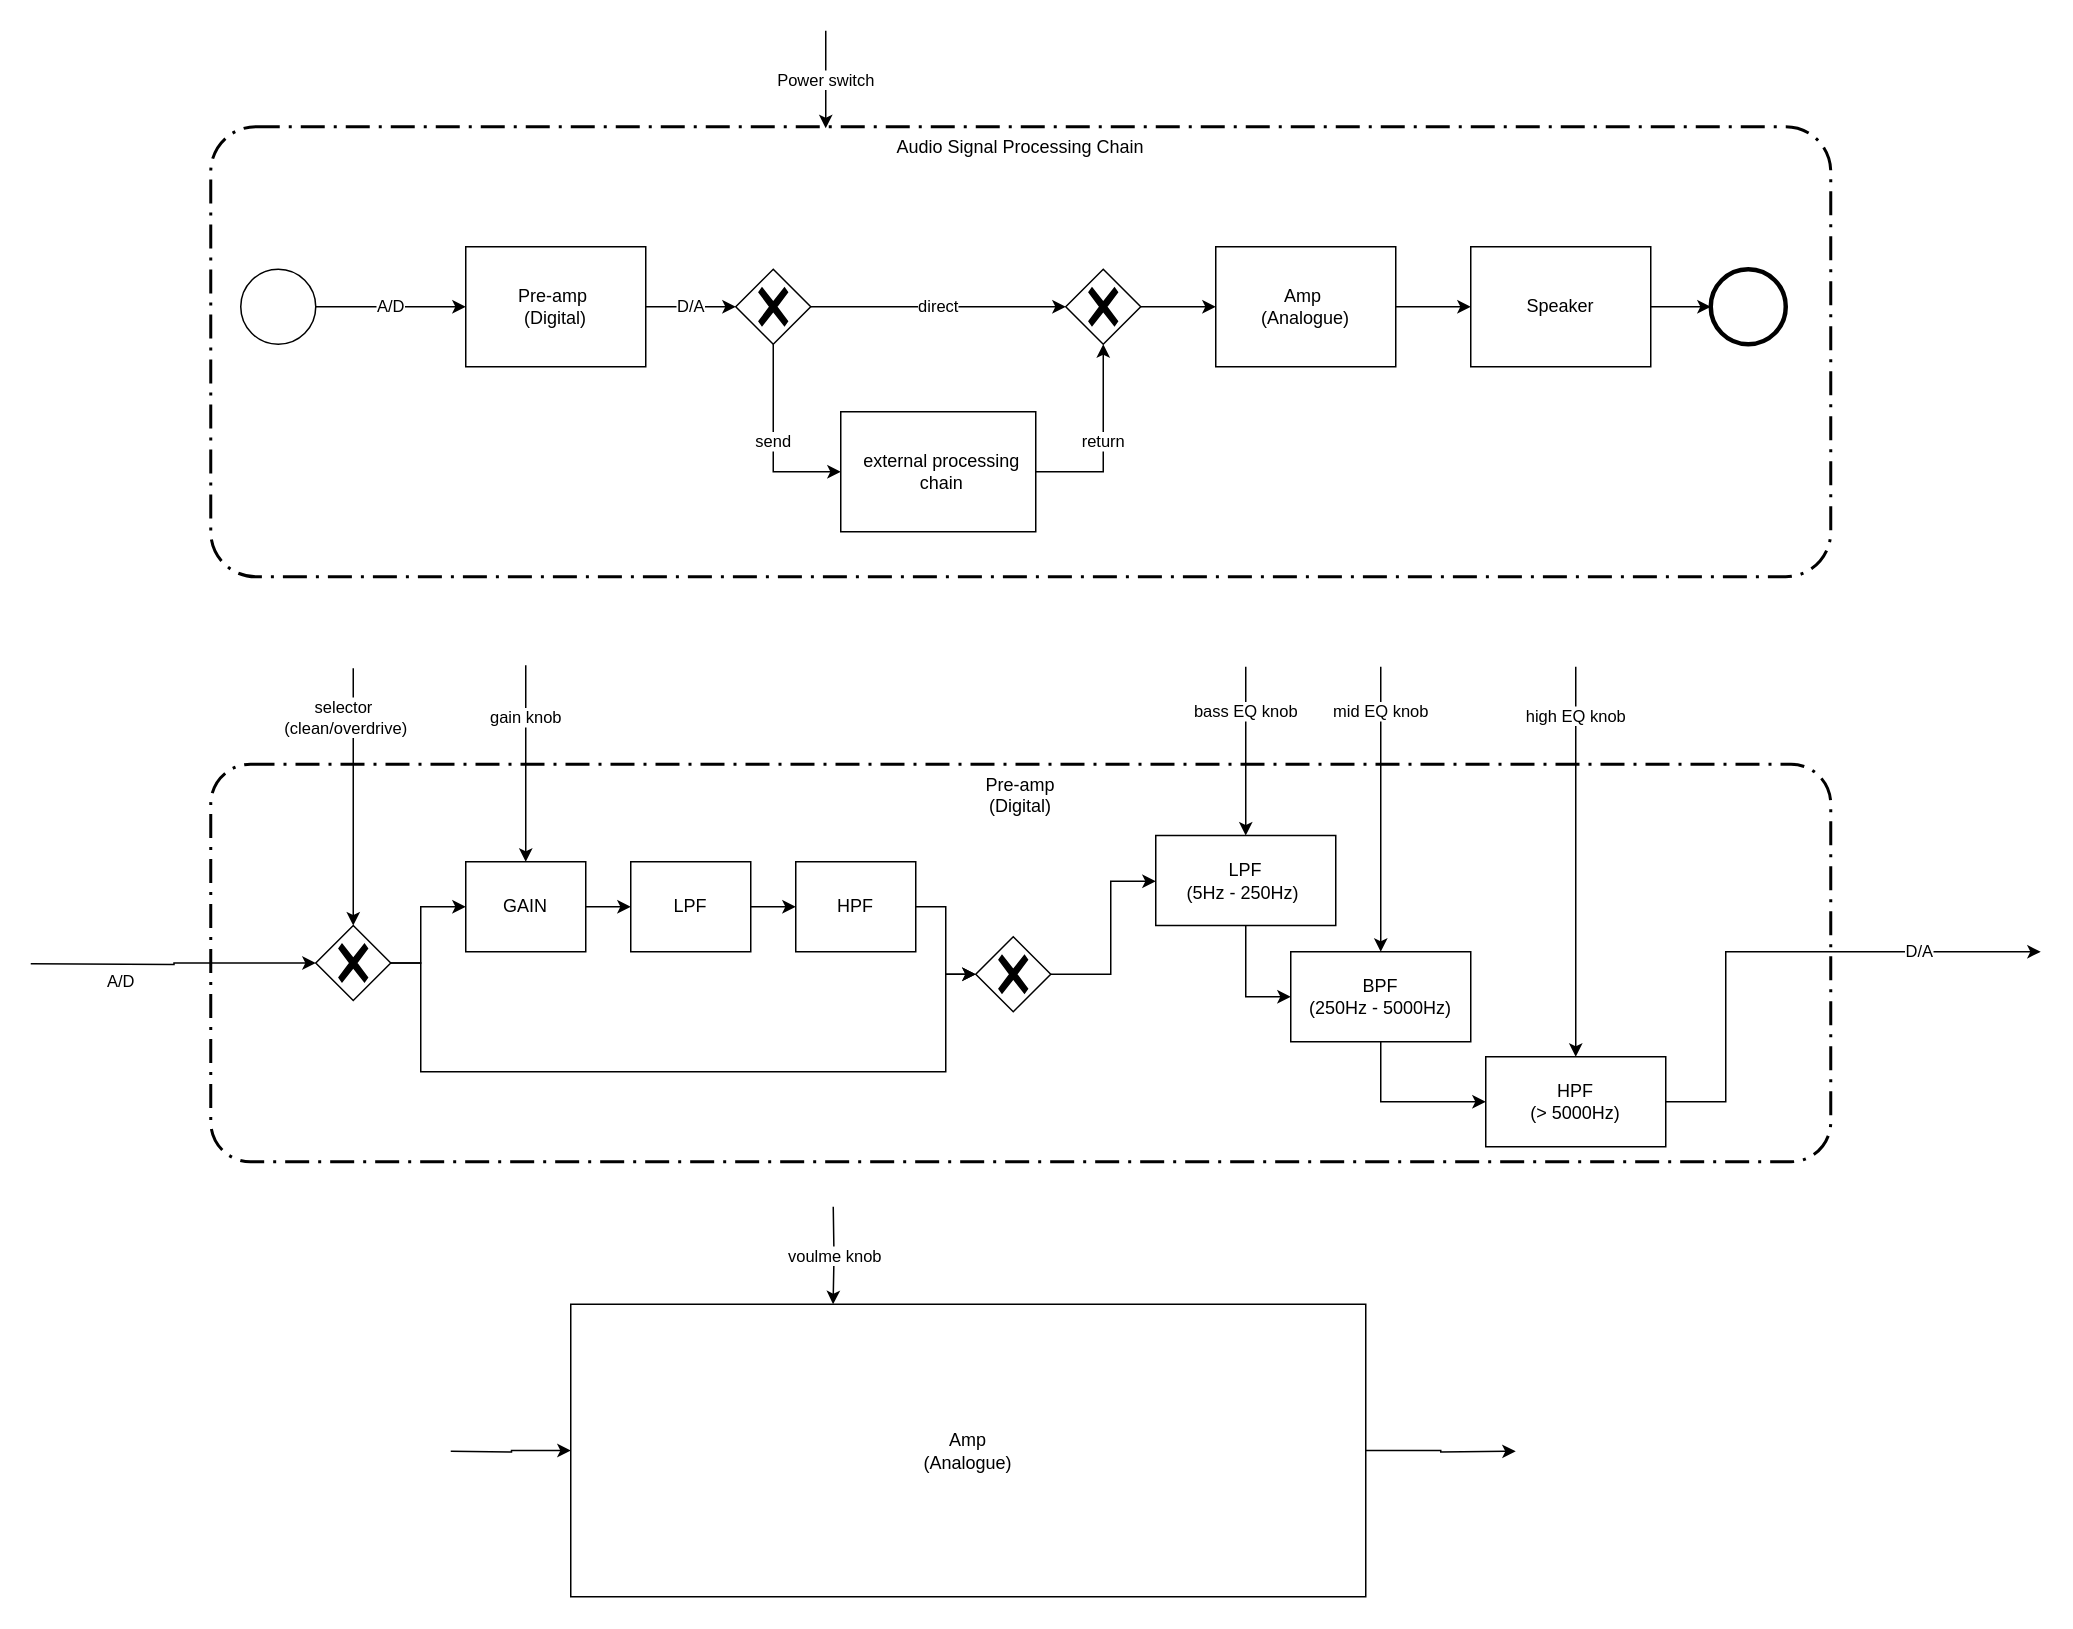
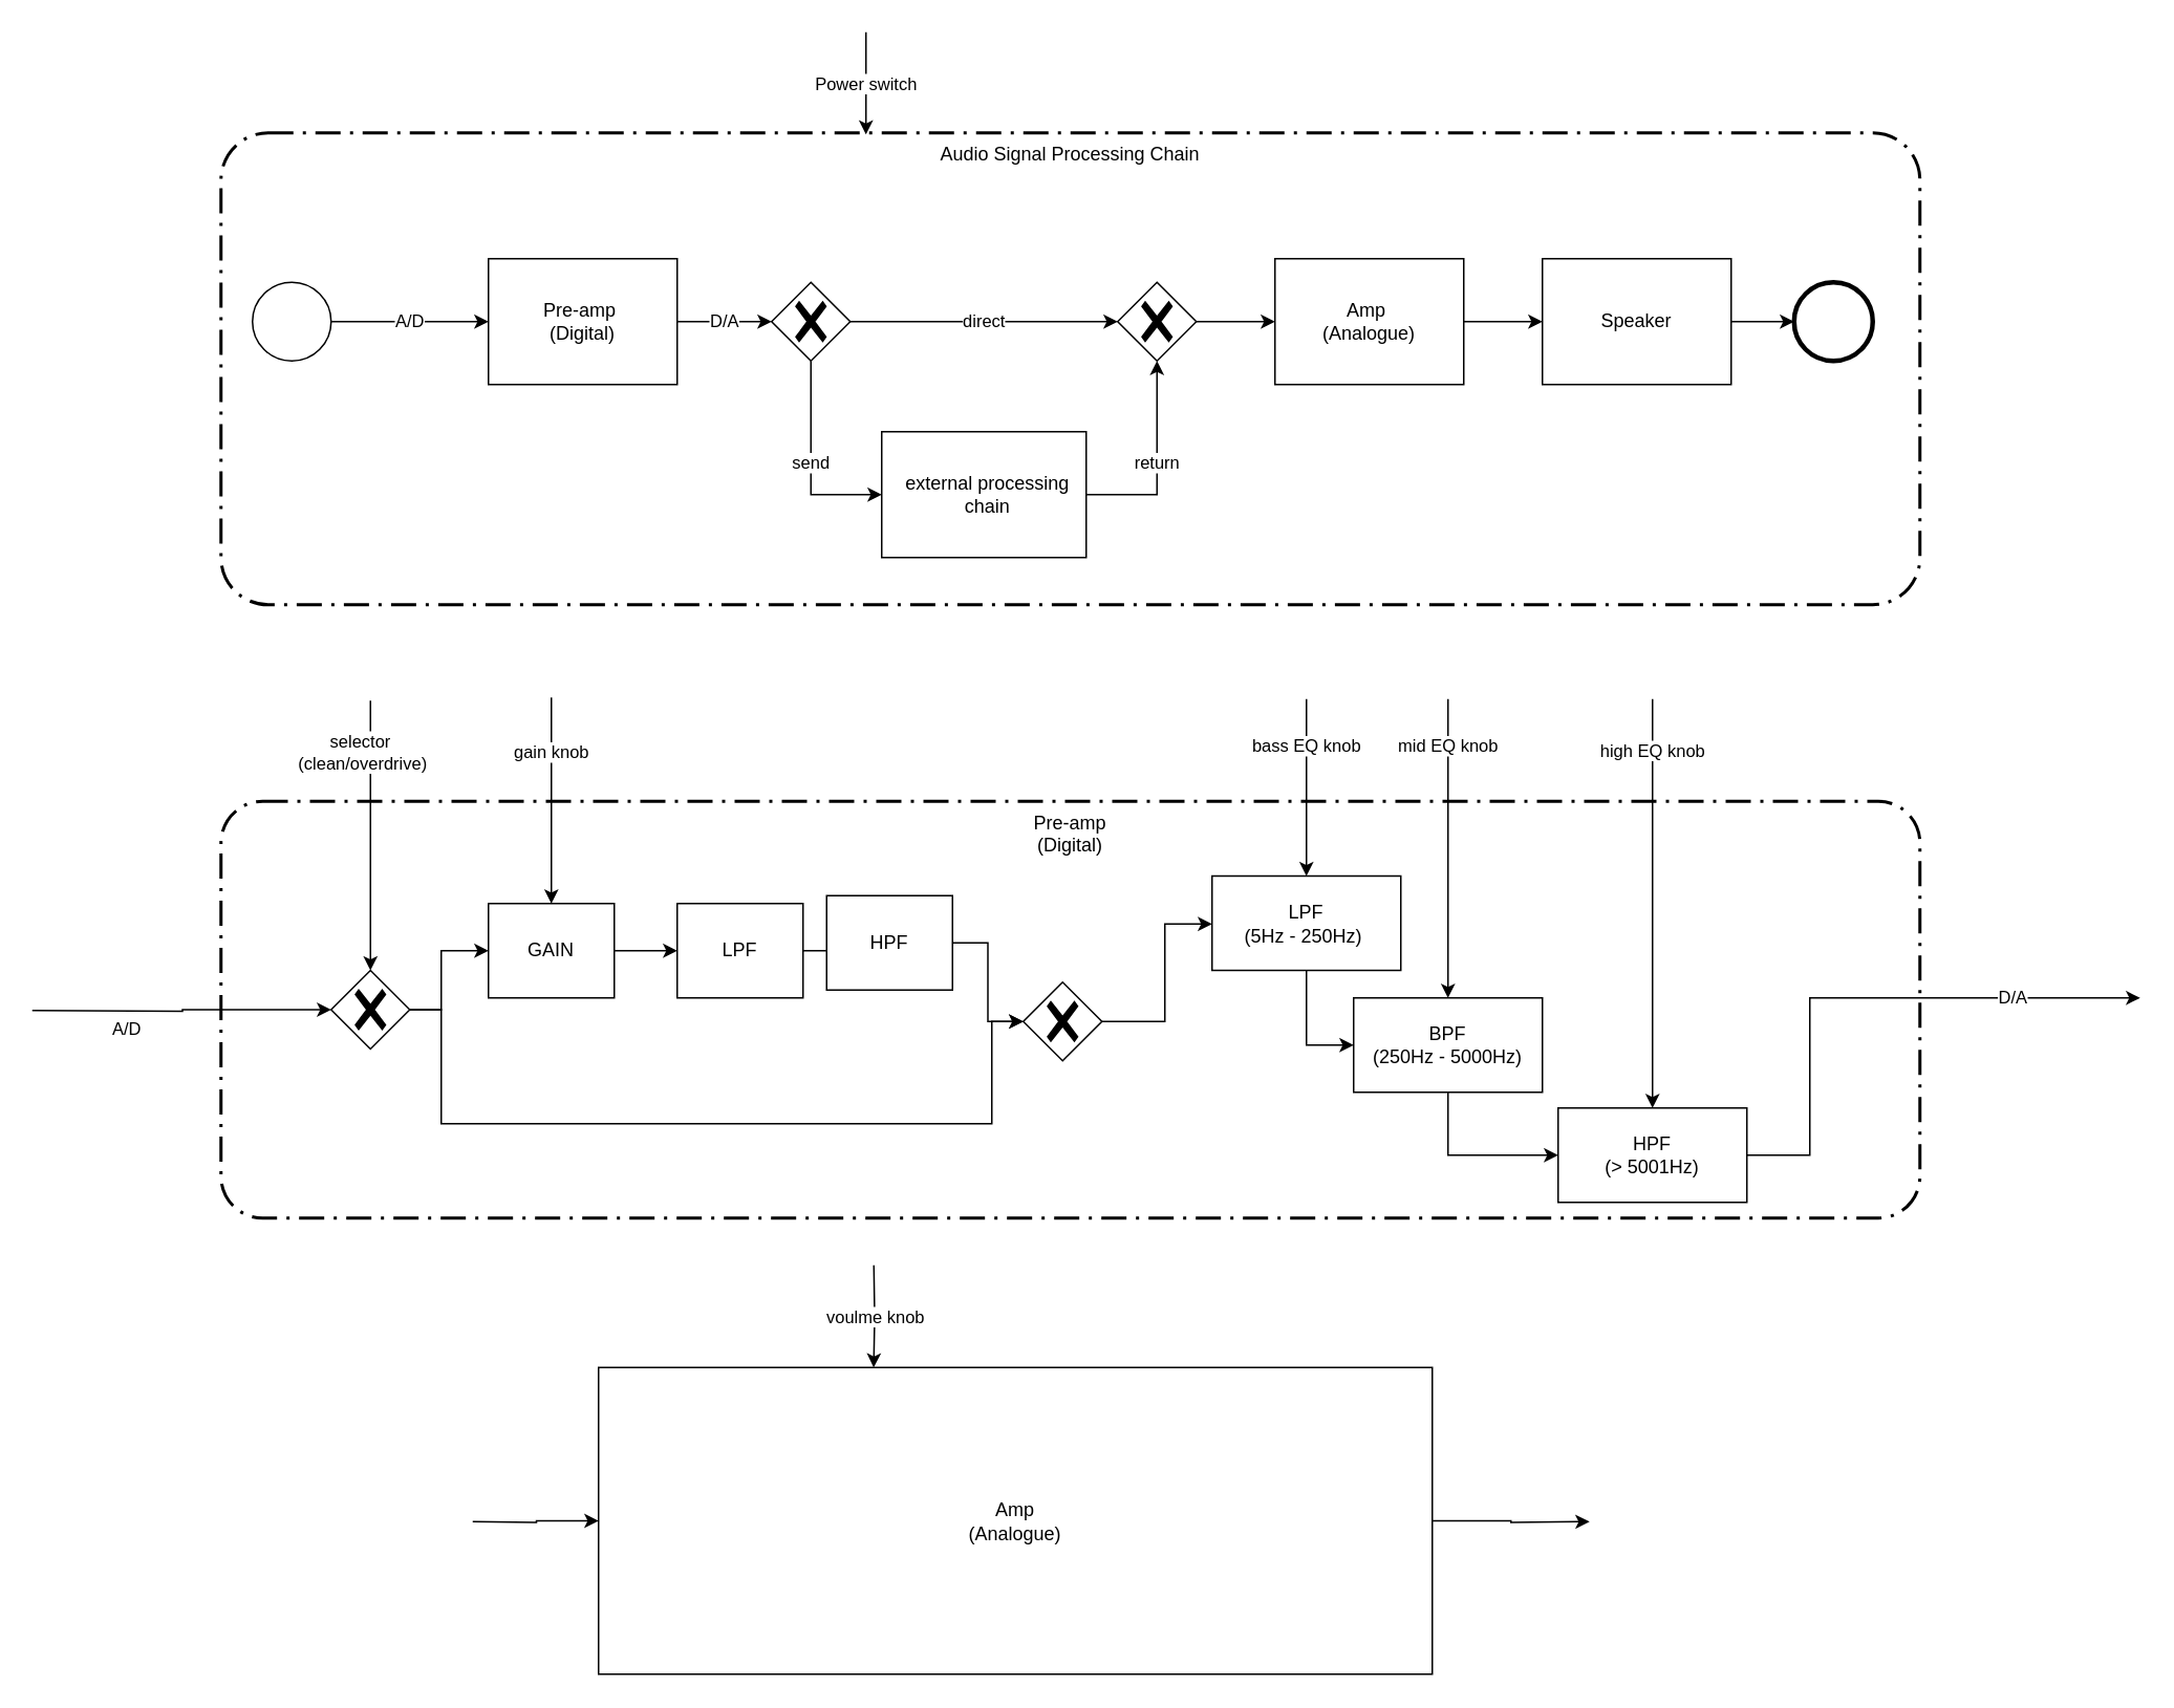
- <mxCell id="36" value="&lt;div&gt;LPF&lt;/div&gt;" style="points=[[0.25,0,0],[0.5,0,0],[0.75,0,0],[1,0.25,0],[1,0.5,0],[1,0.75,0],[0.75,1,0],[0.5,1,0],[0.25,1,0],[0,0.75,0],[0,0.5,0],[0,0.25,0]];shape=mxgraph.bpmn.task2;whiteSpace=wrap;rectStyle=rounded;size=10;html=1;container=1;expand=0;collapsible=0;taskMarker=abstract;" vertex="1" parent="1"><mxGeometry x="420" y="574" width="80" height="60" as="geometry" /></mxCell>
+ <mxCell id="36" value="&lt;div&gt;LPF&lt;/div&gt;" style="points=[[0.25,0,0],[0.5,0,0],[0.75,0,0],[1,0.25,0],[1,0.5,0],[1,0.75,0],[0.75,1,0],[0.5,1,0],[0.25,1,0],[0,0.75,0],[0,0.5,0],[0,0.25,0]];shape=mxgraph.bpmn.task2;whiteSpace=wrap;rectStyle=rounded;size=10;html=1;container=1;expand=0;collapsible=0;taskMarker=abstract;" vertex="1" parent="1"><mxGeometry x="430" y="574" width="80" height="60" as="geometry" /></mxCell>
- <mxCell id="38" value="HPF" style="points=[[0.25,0,0],[0.5,0,0],[0.75,0,0],[1,0.25,0],[1,0.5,0],[1,0.75,0],[0.75,1,0],[0.5,1,0],[0.25,1,0],[0,0.75,0],[0,0.5,0],[0,0.25,0]];shape=mxgraph.bpmn.task2;whiteSpace=wrap;rectStyle=rounded;size=10;html=1;container=1;expand=0;collapsible=0;taskMarker=abstract;" vertex="1" parent="1"><mxGeometry x="530" y="574" width="80" height="60" as="geometry" /></mxCell>
+ <mxCell id="38" value="HPF" style="points=[[0.25,0,0],[0.5,0,0],[0.75,0,0],[1,0.25,0],[1,0.5,0],[1,0.75,0],[0.75,1,0],[0.5,1,0],[0.25,1,0],[0,0.75,0],[0,0.5,0],[0,0.25,0]];shape=mxgraph.bpmn.task2;whiteSpace=wrap;rectStyle=rounded;size=10;html=1;container=1;expand=0;collapsible=0;taskMarker=abstract;" vertex="1" parent="1"><mxGeometry x="525" y="569" width="80" height="60" as="geometry" /></mxCell>
- <mxCell id="43" value="HPF&lt;br&gt;(&amp;gt; 5000Hz)" style="points=[[0.25,0,0],[0.5,0,0],[0.75,0,0],[1,0.25,0],[1,0.5,0],[1,0.75,0],[0.75,1,0],[0.5,1,0],[0.25,1,0],[0,0.75,0],[0,0.5,0],[0,0.25,0]];shape=mxgraph.bpmn.task2;whiteSpace=wrap;rectStyle=rounded;size=10;html=1;container=1;expand=0;collapsible=0;taskMarker=abstract;" vertex="1" parent="1"><mxGeometry x="990" y="704" width="120" height="60" as="geometry" /></mxCell>
+ <mxCell id="43" value="HPF&lt;br&gt;(&amp;gt; 5001Hz)" style="points=[[0.25,0,0],[0.5,0,0],[0.75,0,0],[1,0.25,0],[1,0.5,0],[1,0.75,0],[0.75,1,0],[0.5,1,0],[0.25,1,0],[0,0.75,0],[0,0.5,0],[0,0.25,0]];shape=mxgraph.bpmn.task2;whiteSpace=wrap;rectStyle=rounded;size=10;html=1;container=1;expand=0;collapsible=0;taskMarker=abstract;" vertex="1" parent="1"><mxGeometry x="990" y="704" width="120" height="60" as="geometry" /></mxCell>
